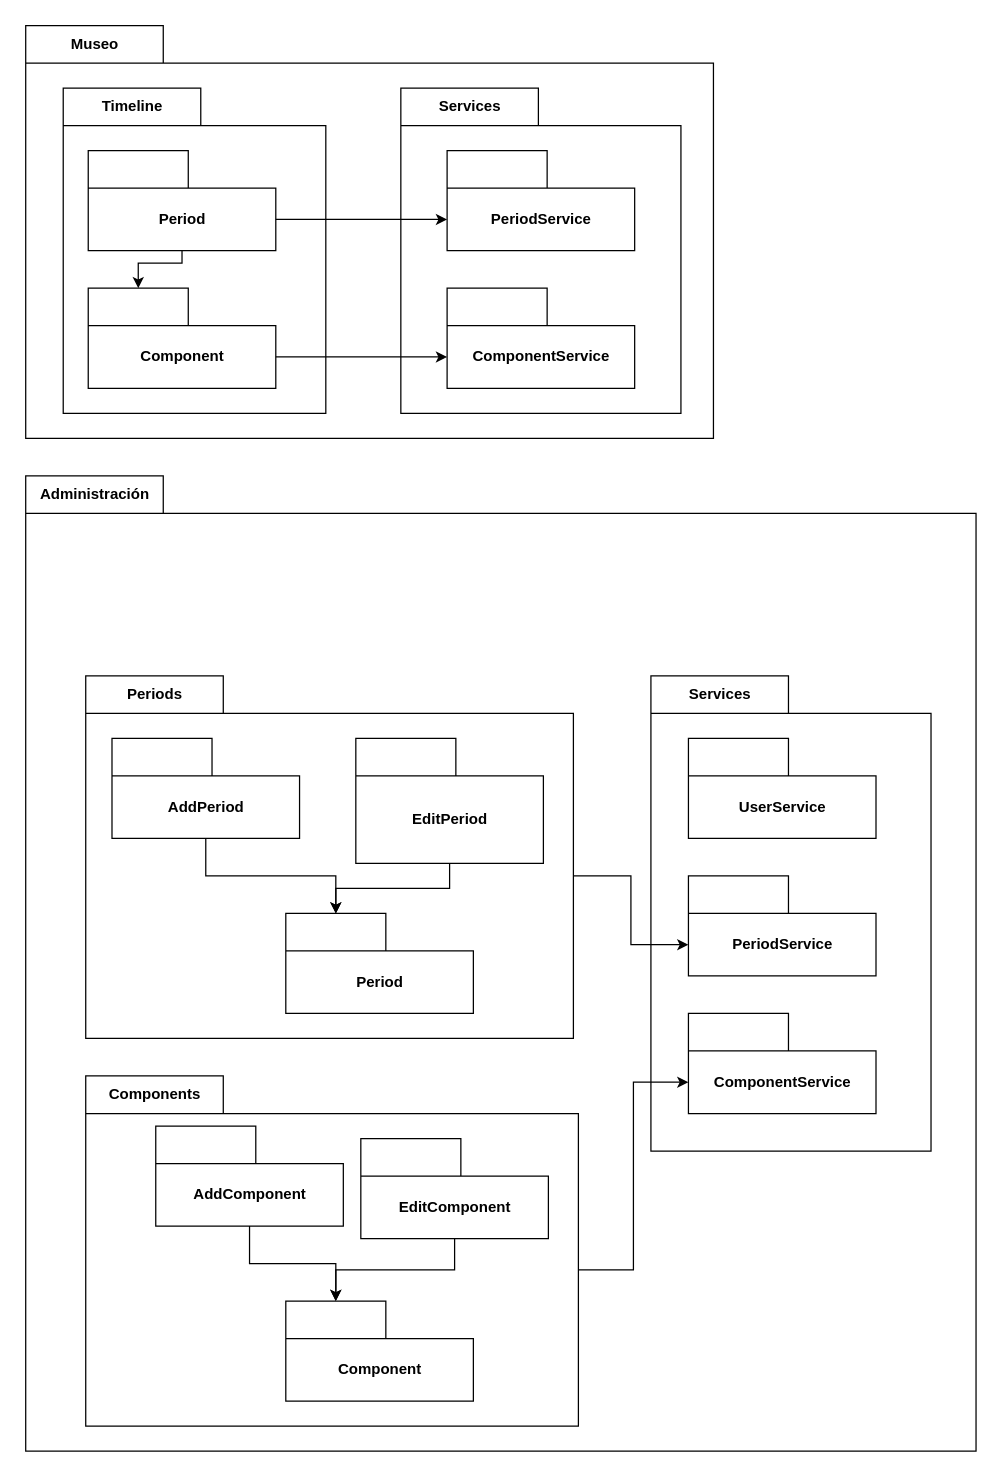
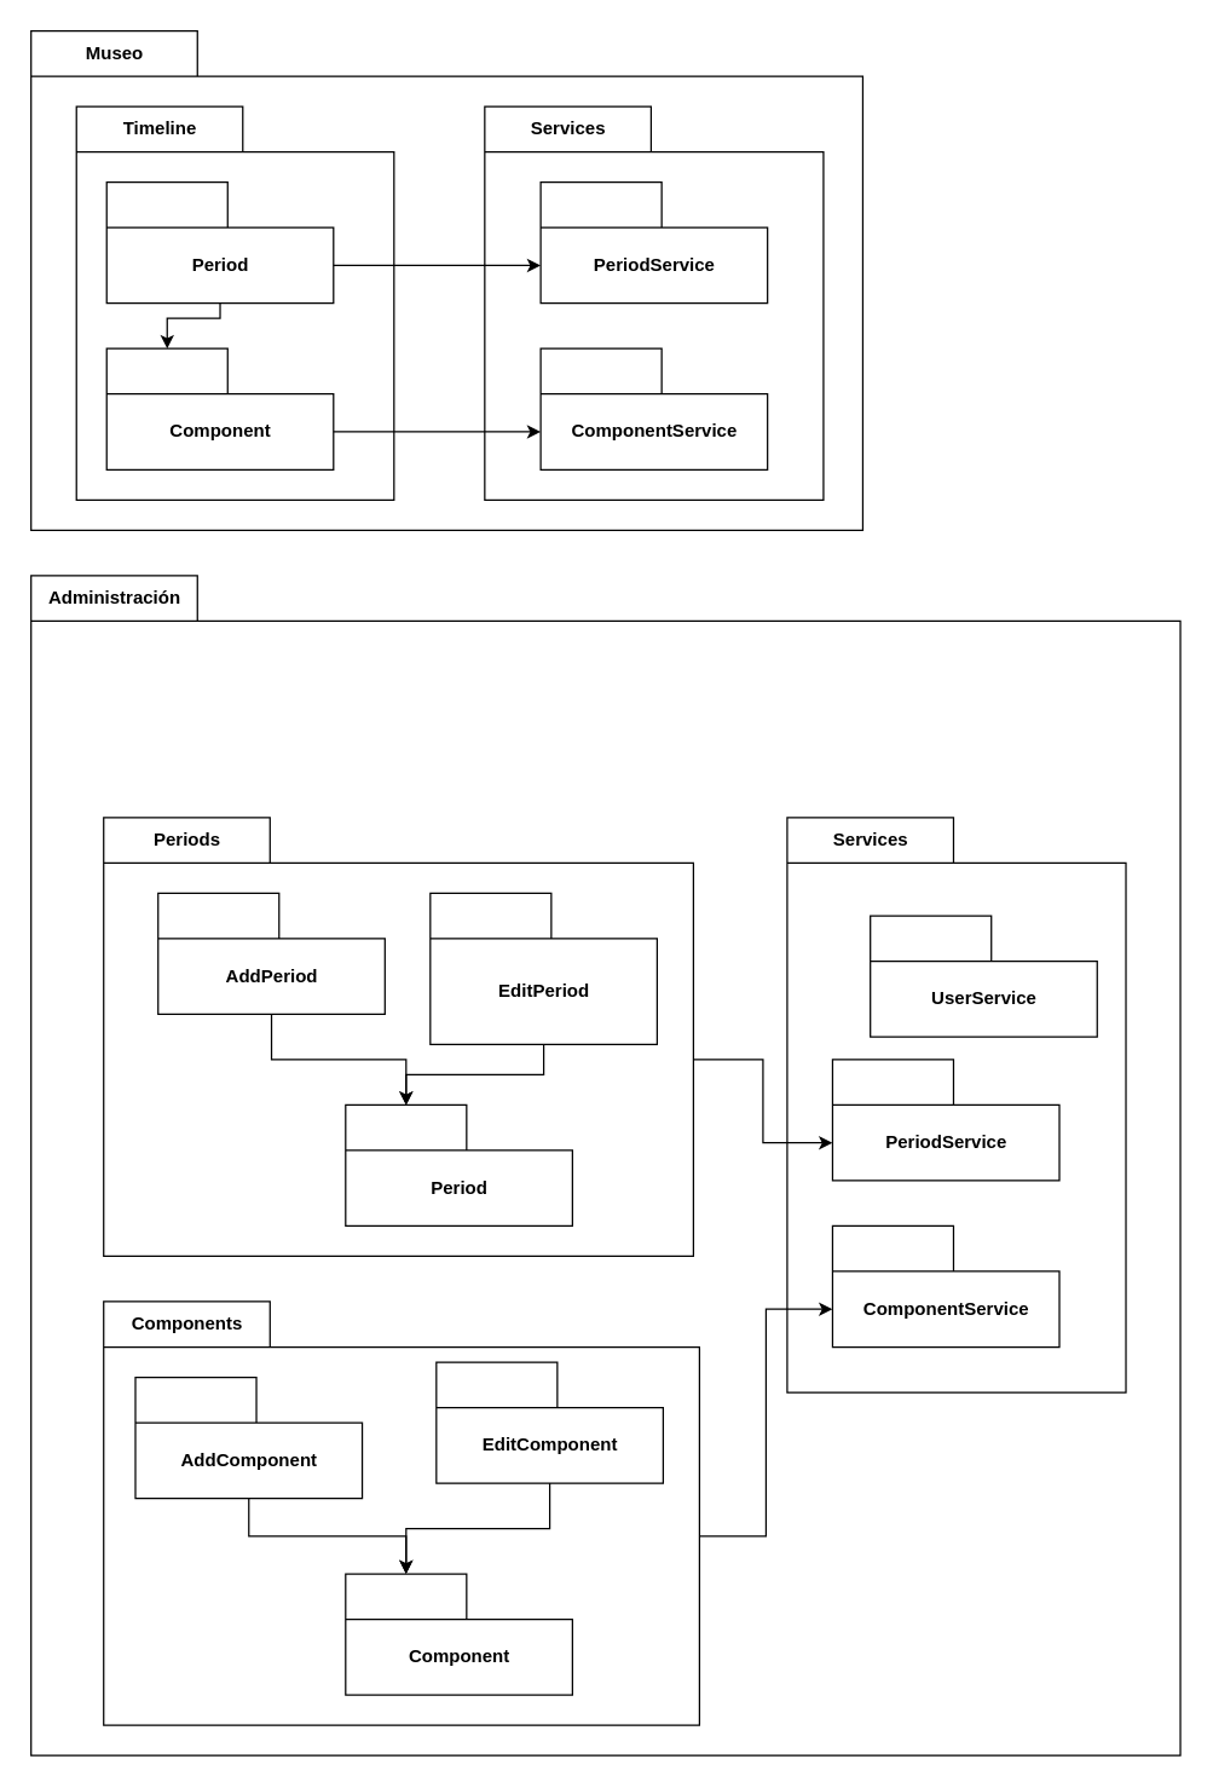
- <mxCell id="27" value="AddPeriod" style="shape=folder;fontStyle=1;tabWidth=80;tabHeight=30;tabPosition=left;html=1;boundedLbl=1;" vertex="1" parent="25"><mxGeometry x="21" y="50" width="150" height="80" as="geometry" /></mxCell>
+ <mxCell id="27" value="AddPeriod" style="shape=folder;fontStyle=1;tabWidth=80;tabHeight=30;tabPosition=left;html=1;boundedLbl=1;" vertex="1" parent="25"><mxGeometry x="36" y="50" width="150" height="80" as="geometry" /></mxCell>
- <mxCell id="16" value="UserService" style="shape=folder;fontStyle=1;tabWidth=80;tabHeight=30;tabPosition=left;html=1;boundedLbl=1;" vertex="1" parent="13"><mxGeometry x="30" y="50" width="150" height="80" as="geometry" /></mxCell>
+ <mxCell id="16" value="UserService" style="shape=folder;fontStyle=1;tabWidth=80;tabHeight=30;tabPosition=left;html=1;boundedLbl=1;" vertex="1" parent="13"><mxGeometry x="55" y="65" width="150" height="80" as="geometry" /></mxCell>
- <mxCell id="20" value="AddComponent" style="shape=folder;fontStyle=1;tabWidth=80;tabHeight=30;tabPosition=left;html=1;boundedLbl=1;" vertex="1" parent="18"><mxGeometry x="56" y="40" width="150" height="80" as="geometry" /></mxCell>
+ <mxCell id="20" value="AddComponent" style="shape=folder;fontStyle=1;tabWidth=80;tabHeight=30;tabPosition=left;html=1;boundedLbl=1;" vertex="1" parent="18"><mxGeometry x="21" y="50" width="150" height="80" as="geometry" /></mxCell>
- <mxCell id="21" value="EditComponent" style="shape=folder;fontStyle=1;tabWidth=80;tabHeight=30;tabPosition=left;html=1;boundedLbl=1;" vertex="1" parent="18"><mxGeometry x="220" y="50" width="150" height="80" as="geometry" /></mxCell>
+ <mxCell id="21" value="EditComponent" style="shape=folder;fontStyle=1;tabWidth=80;tabHeight=30;tabPosition=left;html=1;boundedLbl=1;" vertex="1" parent="18"><mxGeometry x="220" y="40" width="150" height="80" as="geometry" /></mxCell>
